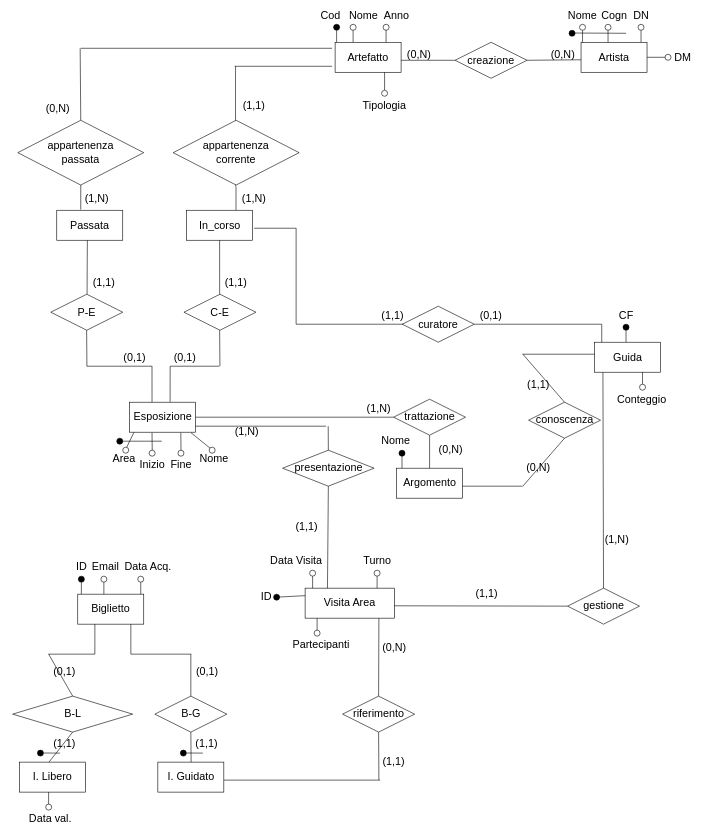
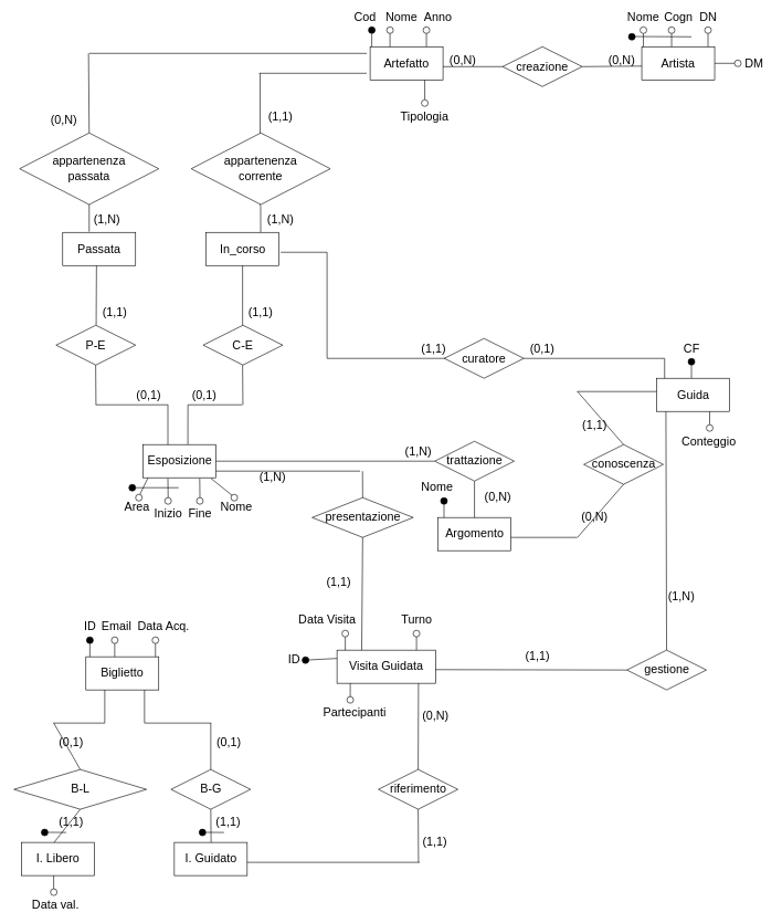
- <mxCell id="64" value="&lt;span style=&quot;font-size: 18px;&quot;&gt;Visita Area&lt;/span&gt;" style="whiteSpace=wrap;html=1;align=center;" parent="1" vertex="1"><mxGeometry x="508" y="980" width="149" height="50" as="geometry" /></mxCell>
+ <mxCell id="64" value="&lt;span style=&quot;font-size: 18px;&quot;&gt;Visita Guidata&lt;/span&gt;" style="whiteSpace=wrap;html=1;align=center;" parent="1" vertex="1"><mxGeometry x="508" y="980" width="149" height="50" as="geometry" /></mxCell>
